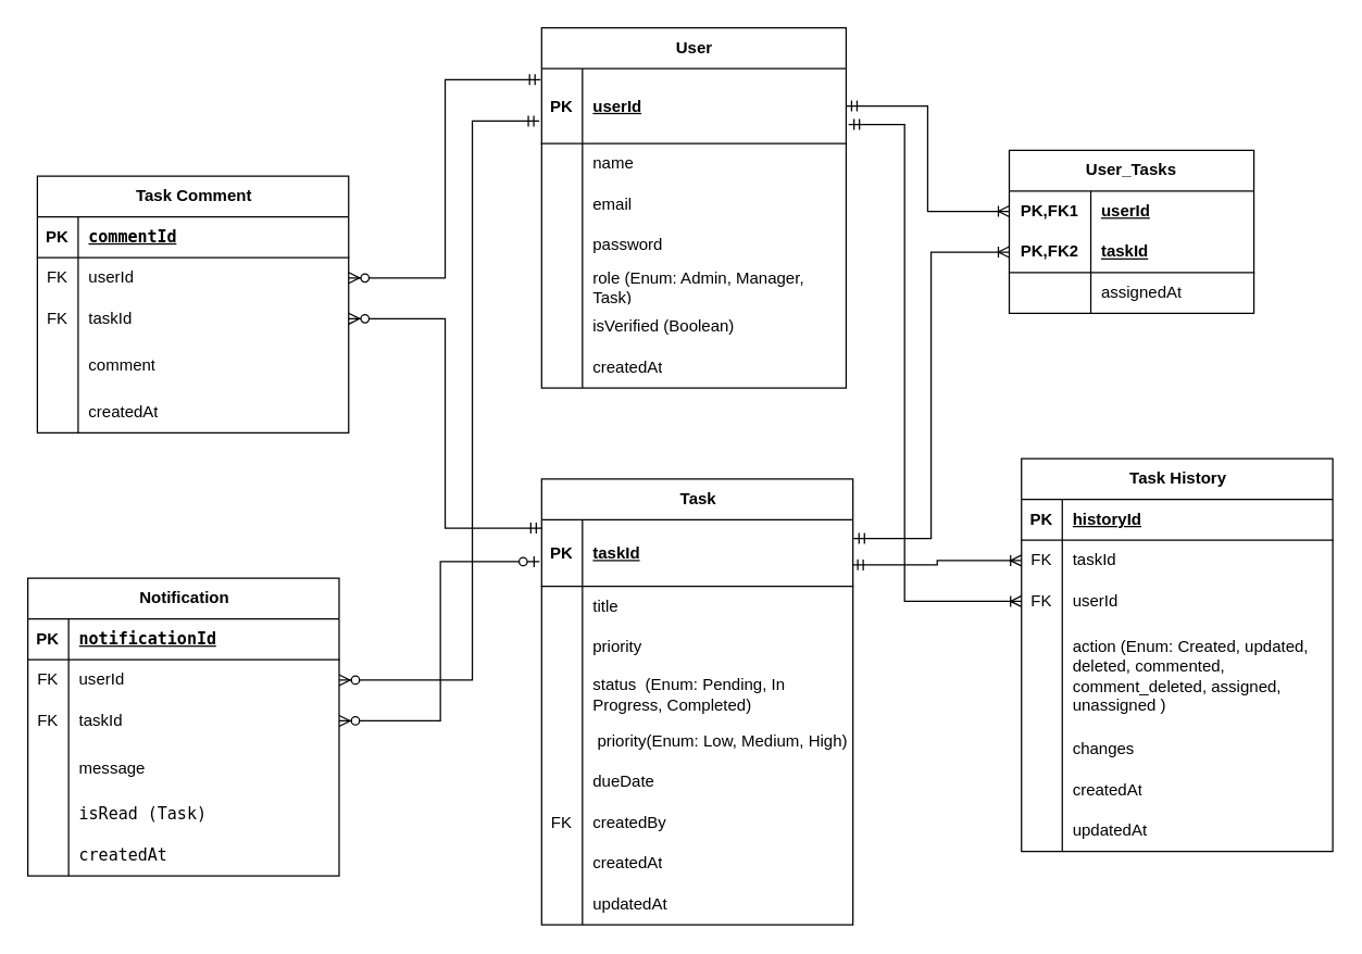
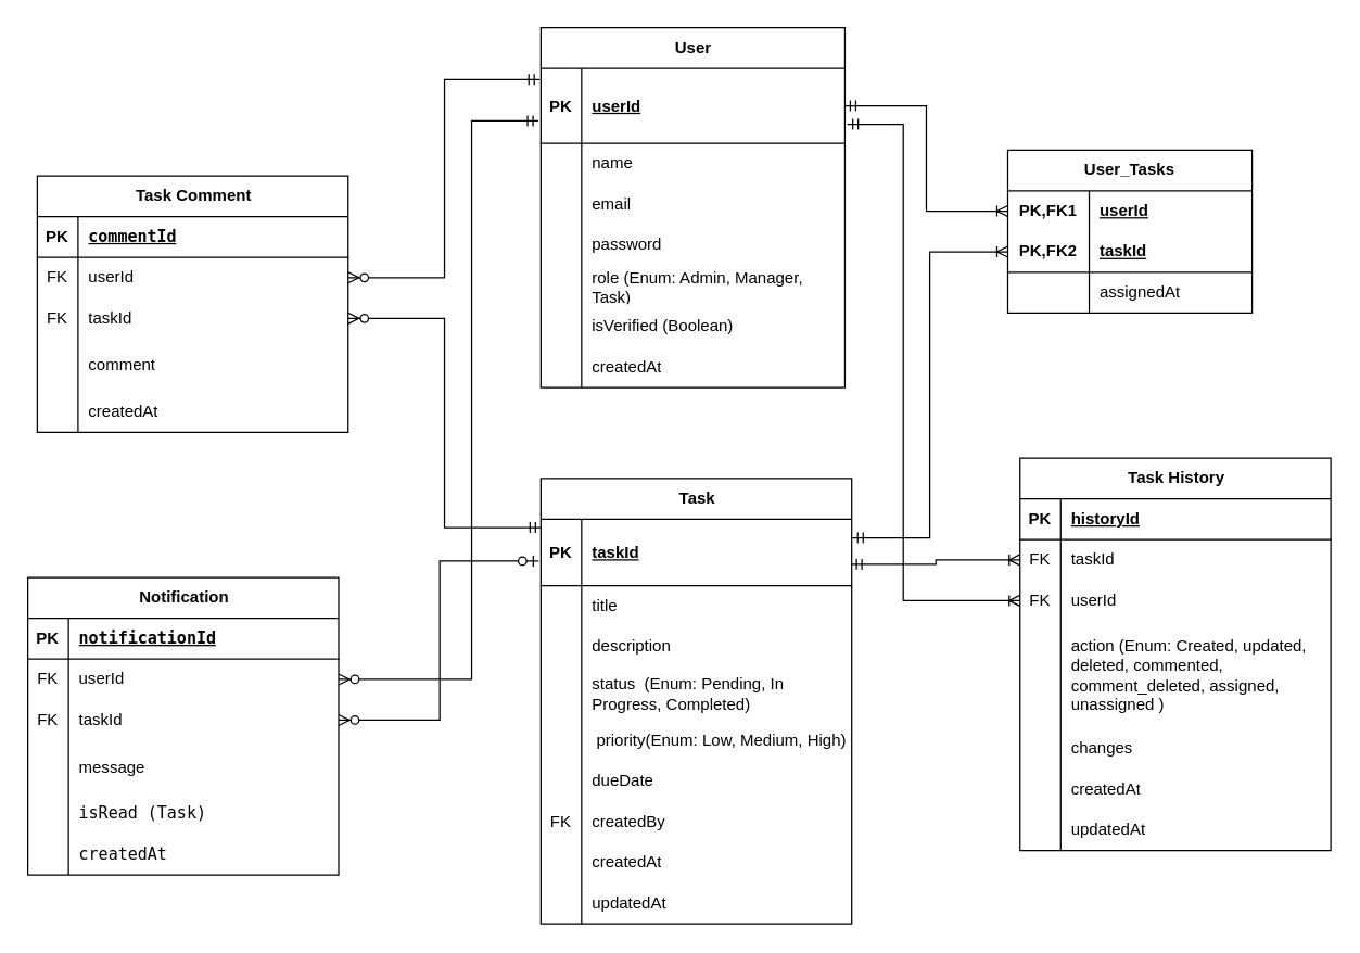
- <mxCell id="33" value="priority" style="shape=partialRectangle;connectable=0;fillColor=none;top=0;left=0;bottom=0;right=0;align=left;spacingLeft=6;overflow=hidden;whiteSpace=wrap;html=1;" parent="31" vertex="1"><mxGeometry x="30" width="199" height="30" as="geometry"><mxRectangle width="199" height="30" as="alternateBounds" /></mxGeometry></mxCell>
+ <mxCell id="33" value="description" style="shape=partialRectangle;connectable=0;fillColor=none;top=0;left=0;bottom=0;right=0;align=left;spacingLeft=6;overflow=hidden;whiteSpace=wrap;html=1;" parent="31" vertex="1"><mxGeometry x="30" width="199" height="30" as="geometry"><mxRectangle width="199" height="30" as="alternateBounds" /></mxGeometry></mxCell>
